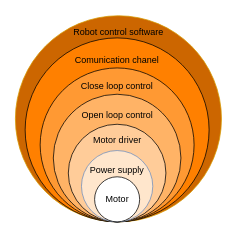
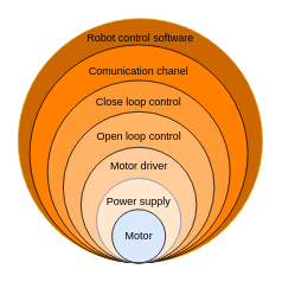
- <mxCell id="8" value="Motor" style="ellipse;whiteSpace=wrap;html=1;aspect=fixed;" vertex="1" parent="1"><mxGeometry x="125.5" y="235" width="60" height="60" as="geometry" /></mxCell>
+ <mxCell id="8" value="Motor" style="ellipse;whiteSpace=wrap;html=1;aspect=fixed;fillColor=#dae8fc;" vertex="1" parent="1"><mxGeometry x="125.5" y="235" width="60" height="60" as="geometry" /></mxCell>
